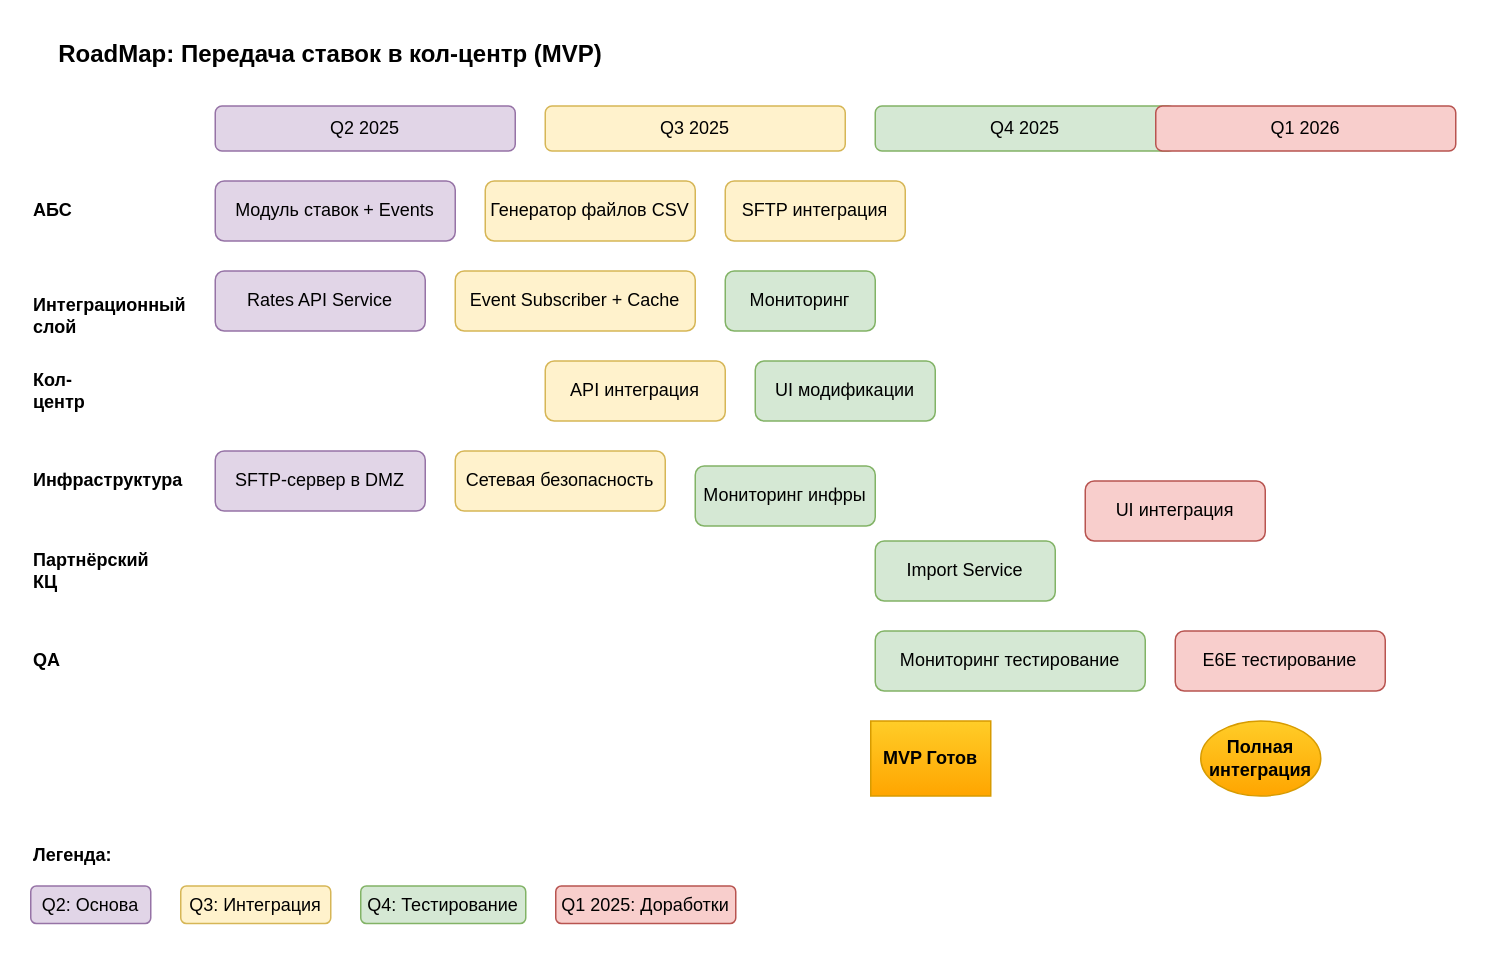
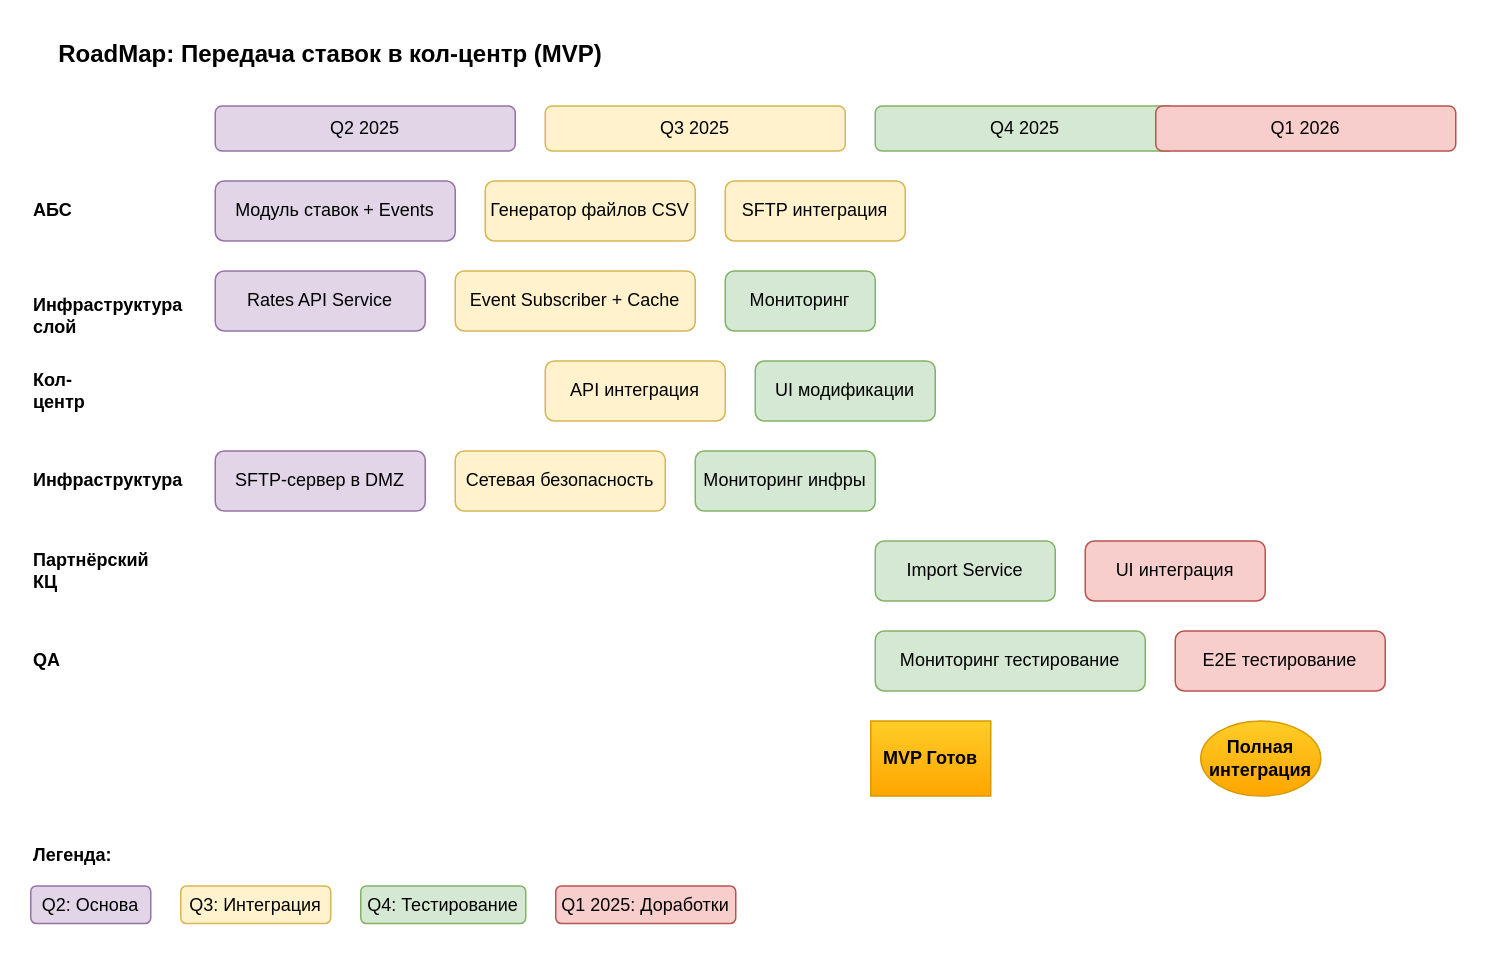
- <mxCell id="11" value="Интеграционный слой" style="text;html=1;strokeColor=none;fillColor=none;align=left;verticalAlign=middle;whiteSpace=wrap;rounded=0;fontStyle=1;" parent="1" vertex="1"><mxGeometry x="20" y="190" width="50" height="40" as="geometry" /></mxCell>
+ <mxCell id="11" value="Инфраструктура слой" style="text;html=1;strokeColor=none;fillColor=none;align=left;verticalAlign=middle;whiteSpace=wrap;rounded=0;fontStyle=1;" parent="1" vertex="1"><mxGeometry x="20" y="190" width="50" height="40" as="geometry" /></mxCell>
- <mxCell id="21" value="Мониторинг инфры" style="rounded=1;whiteSpace=wrap;html=1;fillColor=#d5e8d4;strokeColor=#82b366;" parent="1" vertex="1"><mxGeometry x="463" y="310" width="120" height="40" as="geometry" /></mxCell>
+ <mxCell id="21" value="Мониторинг инфры" style="rounded=1;whiteSpace=wrap;html=1;fillColor=#d5e8d4;strokeColor=#82b366;" parent="1" vertex="1"><mxGeometry x="463" y="300" width="120" height="40" as="geometry" /></mxCell>
- <mxCell id="24" value="UI интеграция" style="rounded=1;whiteSpace=wrap;html=1;fillColor=#f8cecc;strokeColor=#b85450;" parent="1" vertex="1"><mxGeometry x="723" y="320" width="120" height="40" as="geometry" /></mxCell>
+ <mxCell id="24" value="UI интеграция" style="rounded=1;whiteSpace=wrap;html=1;fillColor=#f8cecc;strokeColor=#b85450;" parent="1" vertex="1"><mxGeometry x="723" y="360" width="120" height="40" as="geometry" /></mxCell>
- <mxCell id="27" value="E6E тестирование" style="rounded=1;whiteSpace=wrap;html=1;fillColor=#f8cecc;strokeColor=#b85450;" parent="1" vertex="1"><mxGeometry x="783" y="420" width="140" height="40" as="geometry" /></mxCell>
+ <mxCell id="27" value="E2E тестирование" style="rounded=1;whiteSpace=wrap;html=1;fillColor=#f8cecc;strokeColor=#b85450;" parent="1" vertex="1"><mxGeometry x="783" y="420" width="140" height="40" as="geometry" /></mxCell>
